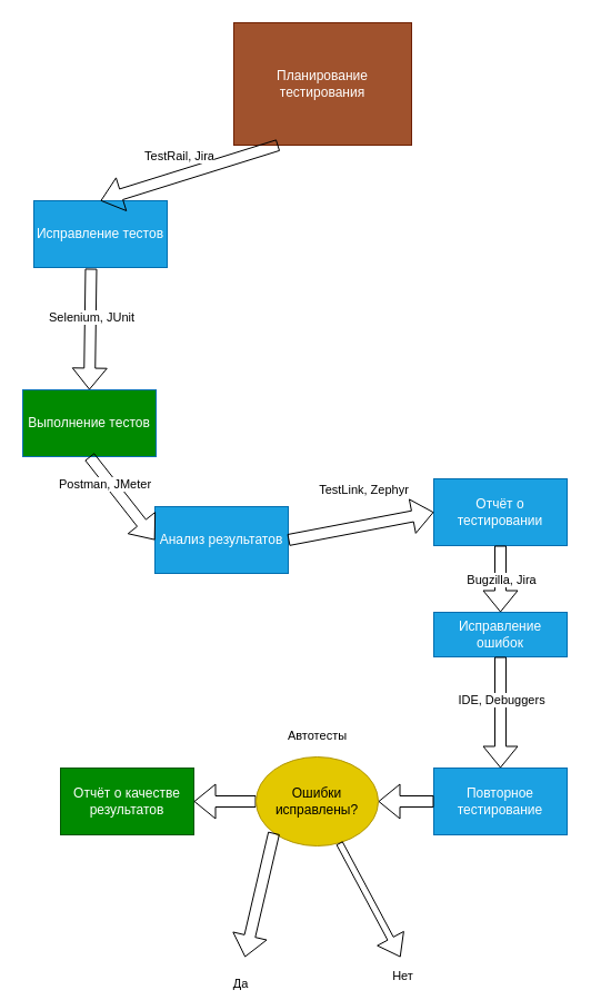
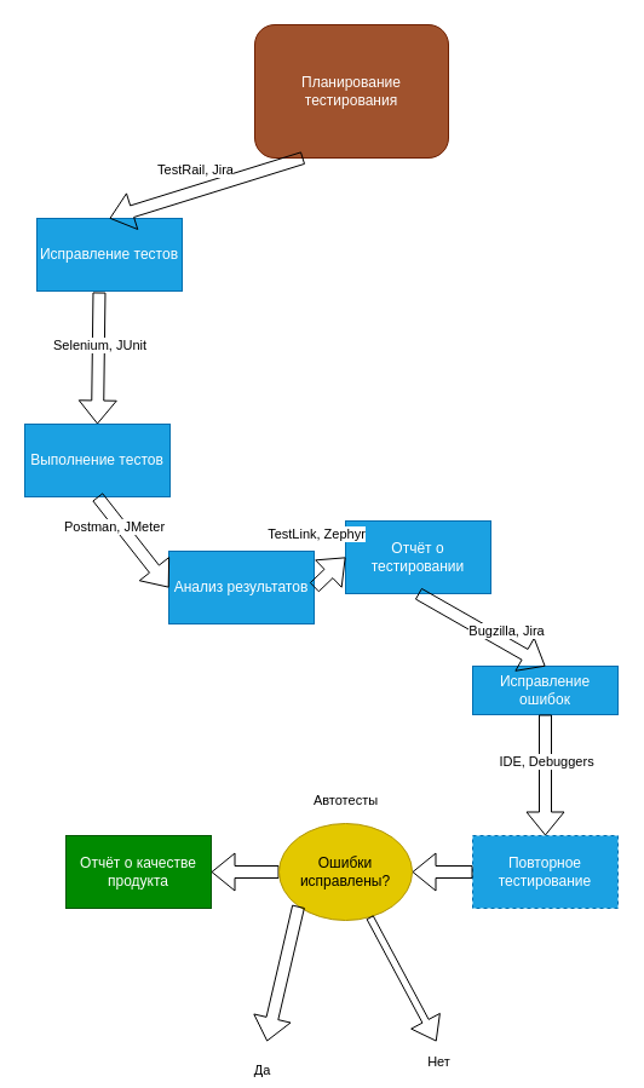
- <mxCell id="2" value="Планирование тестирования" style="rounded=0;whiteSpace=wrap;html=1;fillColor=#a0522d;fontColor=#ffffff;strokeColor=#6D1F00;" vertex="1" parent="1"><mxGeometry x="210" y="20" width="160" height="110" as="geometry" /></mxCell>
+ <mxCell id="2" value="Планирование тестирования" style="whiteSpace=wrap;html=1;fillColor=#a0522d;fontColor=#ffffff;strokeColor=#6D1F00;rounded=1;" vertex="1" parent="1"><mxGeometry x="210" y="20" width="160" height="110" as="geometry" /></mxCell>
- <mxCell id="4" value="Выполнение тестов" style="rounded=0;whiteSpace=wrap;html=1;fillColor=#008a00;fontColor=#ffffff;strokeColor=#006EAF;" vertex="1" parent="1"><mxGeometry x="20" y="350" width="120" height="60" as="geometry" /></mxCell>
+ <mxCell id="4" value="Выполнение тестов" style="rounded=0;whiteSpace=wrap;html=1;fillColor=#1ba1e2;fontColor=#ffffff;strokeColor=#006EAF;" vertex="1" parent="1"><mxGeometry x="20" y="350" width="120" height="60" as="geometry" /></mxCell>
- <mxCell id="6" value="Отчёт о тестировании" style="rounded=0;whiteSpace=wrap;html=1;fillColor=#1ba1e2;fontColor=#ffffff;strokeColor=#006EAF;" vertex="1" parent="1"><mxGeometry x="390" y="430" width="120" height="60" as="geometry" /></mxCell>
+ <mxCell id="6" value="Отчёт о тестировании" style="rounded=0;whiteSpace=wrap;html=1;fillColor=#1ba1e2;fontColor=#ffffff;strokeColor=#006EAF;" vertex="1" parent="1"><mxGeometry x="285" y="430" width="120" height="60" as="geometry" /></mxCell>
- <mxCell id="9" value="Отчёт о качестве результатов" style="rounded=0;whiteSpace=wrap;html=1;fillColor=#008a00;fontColor=#ffffff;strokeColor=#005700;" vertex="1" parent="1"><mxGeometry x="54" y="690" width="120" height="60" as="geometry" /></mxCell>
+ <mxCell id="9" value="Отчёт о качестве продукта" style="rounded=0;whiteSpace=wrap;html=1;fillColor=#008a00;fontColor=#ffffff;strokeColor=#005700;" vertex="1" parent="1"><mxGeometry x="54" y="690" width="120" height="60" as="geometry" /></mxCell>
- <mxCell id="8" value="Повторное тестирование" style="rounded=0;whiteSpace=wrap;html=1;fillColor=#1ba1e2;fontColor=#ffffff;strokeColor=#006EAF;" vertex="1" parent="1"><mxGeometry x="390" y="690" width="120" height="60" as="geometry" /></mxCell>
+ <mxCell id="8" value="Повторное тестирование" style="rounded=0;whiteSpace=wrap;html=1;fillColor=#1ba1e2;fontColor=#ffffff;strokeColor=#006EAF;dashed=1;" vertex="1" parent="1"><mxGeometry x="390" y="690" width="120" height="60" as="geometry" /></mxCell>
